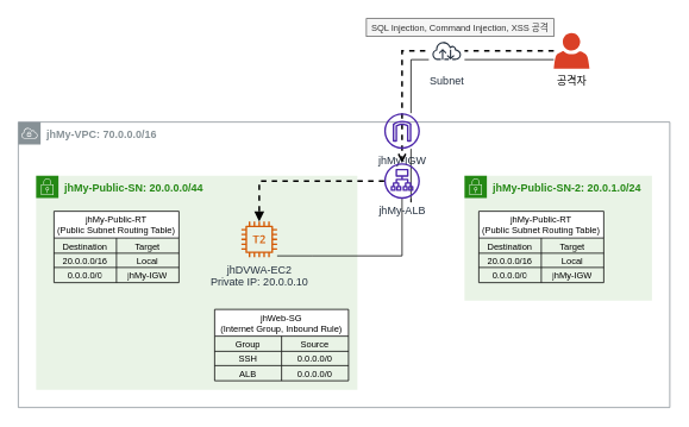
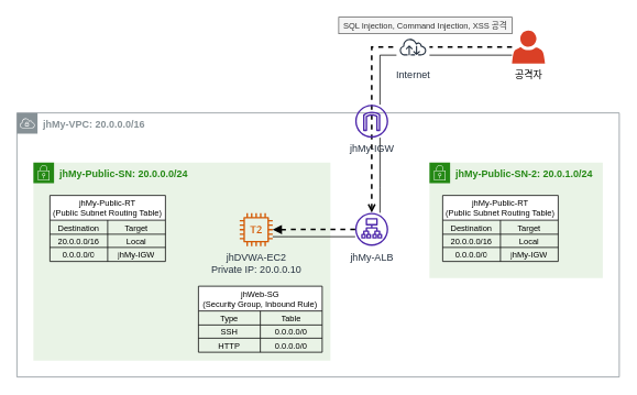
- <mxCell id="6" value="Subnet" style="sketch=0;outlineConnect=0;fontColor=#232F3E;gradientColor=none;strokeColor=#232F3E;fillColor=#ffffff;dashed=0;verticalLabelPosition=bottom;verticalAlign=top;align=center;html=1;fontSize=12;fontStyle=0;aspect=fixed;shape=mxgraph.aws4.resourceIcon;resIcon=mxgraph.aws4.internet;" vertex="1" parent="1"><mxGeometry x="480" y="36" width="40" height="40" as="geometry" /></mxCell>
+ <mxCell id="6" value="Internet" style="sketch=0;outlineConnect=0;fontColor=#232F3E;gradientColor=none;strokeColor=#232F3E;fillColor=#ffffff;dashed=0;verticalLabelPosition=bottom;verticalAlign=top;align=center;html=1;fontSize=12;fontStyle=0;aspect=fixed;shape=mxgraph.aws4.resourceIcon;resIcon=mxgraph.aws4.internet;" vertex="1" parent="1"><mxGeometry x="480" y="36" width="40" height="40" as="geometry" /></mxCell>
- <mxCell id="2" value="&lt;b&gt;jhMy-VPC: 70.0.0.0/16&lt;/b&gt;" style="sketch=0;outlineConnect=0;gradientColor=none;html=1;whiteSpace=wrap;fontSize=12;fontStyle=0;shape=mxgraph.aws4.group;grIcon=mxgraph.aws4.group_vpc;strokeColor=#879196;fillColor=none;verticalAlign=top;align=left;spacingLeft=30;fontColor=#879196;dashed=0;" vertex="1" parent="1"><mxGeometry x="20" y="136" width="730" height="320" as="geometry" /></mxCell>
+ <mxCell id="2" value="&lt;b&gt;jhMy-VPC: 20.0.0.0/16&lt;/b&gt;" style="sketch=0;outlineConnect=0;gradientColor=none;html=1;whiteSpace=wrap;fontSize=12;fontStyle=0;shape=mxgraph.aws4.group;grIcon=mxgraph.aws4.group_vpc;strokeColor=#879196;fillColor=none;verticalAlign=top;align=left;spacingLeft=30;fontColor=#879196;dashed=0;" vertex="1" parent="1"><mxGeometry x="20" y="136" width="730" height="320" as="geometry" /></mxCell>
- <mxCell id="44" value="jhMy-ALB" style="sketch=0;outlineConnect=0;fontColor=#232F3E;gradientColor=none;fillColor=#4D27AA;strokeColor=none;dashed=0;verticalLabelPosition=bottom;verticalAlign=top;align=center;html=1;fontSize=12;fontStyle=0;aspect=fixed;pointerEvents=1;shape=mxgraph.aws4.application_load_balancer;" vertex="1" parent="1"><mxGeometry x="430" y="182" width="40" height="40" as="geometry" /></mxCell>
+ <mxCell id="44" value="jhMy-ALB" style="sketch=0;outlineConnect=0;fontColor=#232F3E;gradientColor=none;fillColor=#4D27AA;strokeColor=none;dashed=0;verticalLabelPosition=bottom;verticalAlign=top;align=center;html=1;fontSize=12;fontStyle=0;aspect=fixed;pointerEvents=1;shape=mxgraph.aws4.application_load_balancer;" vertex="1" parent="1"><mxGeometry x="430" y="257" width="40" height="40" as="geometry" /></mxCell>
- <mxCell id="7" value="&lt;b&gt;jhMy-Public-SN: 20.0.0.0/44&lt;/b&gt;" style="points=[[0,0],[0.25,0],[0.5,0],[0.75,0],[1,0],[1,0.25],[1,0.5],[1,0.75],[1,1],[0.75,1],[0.5,1],[0.25,1],[0,1],[0,0.75],[0,0.5],[0,0.25]];outlineConnect=0;gradientColor=none;html=1;whiteSpace=wrap;fontSize=12;fontStyle=0;container=1;pointerEvents=0;collapsible=0;recursiveResize=0;shape=mxgraph.aws4.group;grIcon=mxgraph.aws4.group_security_group;grStroke=0;strokeColor=#248814;fillColor=#E9F3E6;verticalAlign=top;align=left;spacingLeft=30;fontColor=#248814;dashed=0;" vertex="1" parent="1"><mxGeometry x="40" y="196" width="360" height="240" as="geometry" /></mxCell>
+ <mxCell id="7" value="&lt;b&gt;jhMy-Public-SN: 20.0.0.0/24&lt;/b&gt;" style="points=[[0,0],[0.25,0],[0.5,0],[0.75,0],[1,0],[1,0.25],[1,0.5],[1,0.75],[1,1],[0.75,1],[0.5,1],[0.25,1],[0,1],[0,0.75],[0,0.5],[0,0.25]];outlineConnect=0;gradientColor=none;html=1;whiteSpace=wrap;fontSize=12;fontStyle=0;container=1;pointerEvents=0;collapsible=0;recursiveResize=0;shape=mxgraph.aws4.group;grIcon=mxgraph.aws4.group_security_group;grStroke=0;strokeColor=#248814;fillColor=#E9F3E6;verticalAlign=top;align=left;spacingLeft=30;fontColor=#248814;dashed=0;" vertex="1" parent="1"><mxGeometry x="40" y="196" width="360" height="240" as="geometry" /></mxCell>
- <mxCell id="8" value="jhDVWA-EC2&lt;br&gt;Private IP: 20.0.0.10" style="sketch=0;outlineConnect=0;fontColor=#232F3E;gradientColor=none;fillColor=#D45B07;strokeColor=none;dashed=0;verticalLabelPosition=bottom;verticalAlign=top;align=center;html=1;fontSize=12;fontStyle=0;aspect=fixed;pointerEvents=1;shape=mxgraph.aws4.t2_instance;" vertex="1" parent="7"><mxGeometry x="230" y="51.5" width="40" height="40" as="geometry" /></mxCell>
+ <mxCell id="8" value="jhDVWA-EC2&lt;br&gt;Private IP: 20.0.0.10" style="sketch=0;outlineConnect=0;fontColor=#232F3E;gradientColor=none;fillColor=#D45B07;strokeColor=none;dashed=0;verticalLabelPosition=bottom;verticalAlign=top;align=center;html=1;fontSize=12;fontStyle=0;aspect=fixed;pointerEvents=1;shape=mxgraph.aws4.t2_instance;" vertex="1" parent="7"><mxGeometry x="250" y="61.5" width="40" height="40" as="geometry" /></mxCell>
- <mxCell id="20" value="jhWeb-SG&#10;(Internet Group, Inbound Rule)" style="shape=table;startSize=30;container=1;collapsible=0;childLayout=tableLayout;fontSize=10;" vertex="1" parent="1"><mxGeometry x="240" y="346" width="150" height="80" as="geometry" /></mxCell>
+ <mxCell id="20" value="jhWeb-SG&#10;(Security Group, Inbound Rule)" style="shape=table;startSize=30;container=1;collapsible=0;childLayout=tableLayout;fontSize=10;" vertex="1" parent="1"><mxGeometry x="240" y="346" width="150" height="80" as="geometry" /></mxCell>
- <mxCell id="22" value="Group" style="shape=partialRectangle;html=1;whiteSpace=wrap;connectable=0;strokeColor=inherit;overflow=hidden;fillColor=none;top=0;left=0;bottom=0;right=0;pointerEvents=1;fontSize=10;" vertex="1" parent="21"><mxGeometry width="75" height="17" as="geometry"><mxRectangle width="75" height="17" as="alternateBounds" /></mxGeometry></mxCell>
+ <mxCell id="22" value="Type" style="shape=partialRectangle;html=1;whiteSpace=wrap;connectable=0;strokeColor=inherit;overflow=hidden;fillColor=none;top=0;left=0;bottom=0;right=0;pointerEvents=1;fontSize=10;" vertex="1" parent="21"><mxGeometry width="75" height="17" as="geometry"><mxRectangle width="75" height="17" as="alternateBounds" /></mxGeometry></mxCell>
- <mxCell id="23" value="Source" style="shape=partialRectangle;html=1;whiteSpace=wrap;connectable=0;strokeColor=inherit;overflow=hidden;fillColor=none;top=0;left=0;bottom=0;right=0;pointerEvents=1;fontSize=10;" vertex="1" parent="21"><mxGeometry x="75" width="75" height="17" as="geometry"><mxRectangle width="75" height="17" as="alternateBounds" /></mxGeometry></mxCell>
+ <mxCell id="23" value="Table" style="shape=partialRectangle;html=1;whiteSpace=wrap;connectable=0;strokeColor=inherit;overflow=hidden;fillColor=none;top=0;left=0;bottom=0;right=0;pointerEvents=1;fontSize=10;" vertex="1" parent="21"><mxGeometry x="75" width="75" height="17" as="geometry"><mxRectangle width="75" height="17" as="alternateBounds" /></mxGeometry></mxCell>
- <mxCell id="28" value="ALB" style="shape=partialRectangle;html=1;whiteSpace=wrap;connectable=0;strokeColor=inherit;overflow=hidden;fillColor=none;top=0;left=0;bottom=0;right=0;pointerEvents=1;fontSize=10;" vertex="1" parent="27"><mxGeometry width="75" height="17" as="geometry"><mxRectangle width="75" height="17" as="alternateBounds" /></mxGeometry></mxCell>
+ <mxCell id="28" value="HTTP" style="shape=partialRectangle;html=1;whiteSpace=wrap;connectable=0;strokeColor=inherit;overflow=hidden;fillColor=none;top=0;left=0;bottom=0;right=0;pointerEvents=1;fontSize=10;" vertex="1" parent="27"><mxGeometry width="75" height="17" as="geometry"><mxRectangle width="75" height="17" as="alternateBounds" /></mxGeometry></mxCell>
